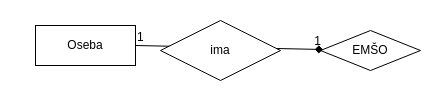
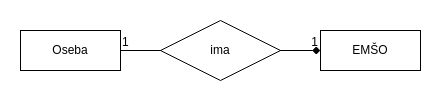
- <mxCell id="3" value="Oseba" style="whiteSpace=wrap;html=1;align=center;" parent="2" vertex="1"><mxGeometry x="15" y="5" width="100" height="40" as="geometry" /></mxCell>
+ <mxCell id="3" value="Oseba" style="whiteSpace=wrap;html=1;align=center;" parent="2" vertex="1"><mxGeometry y="10" width="100" height="40" as="geometry" /></mxCell>
- <mxCell id="4" value="EMŠO" style="rhombus;whiteSpace=wrap;html=1;align=center;" parent="2" vertex="1"><mxGeometry x="300" y="10" width="100" height="40" as="geometry" /></mxCell>
+ <mxCell id="4" value="EMŠO" style="whiteSpace=wrap;html=1;align=center;" parent="2" vertex="1"><mxGeometry x="300" y="10" width="100" height="40" as="geometry" /></mxCell>
